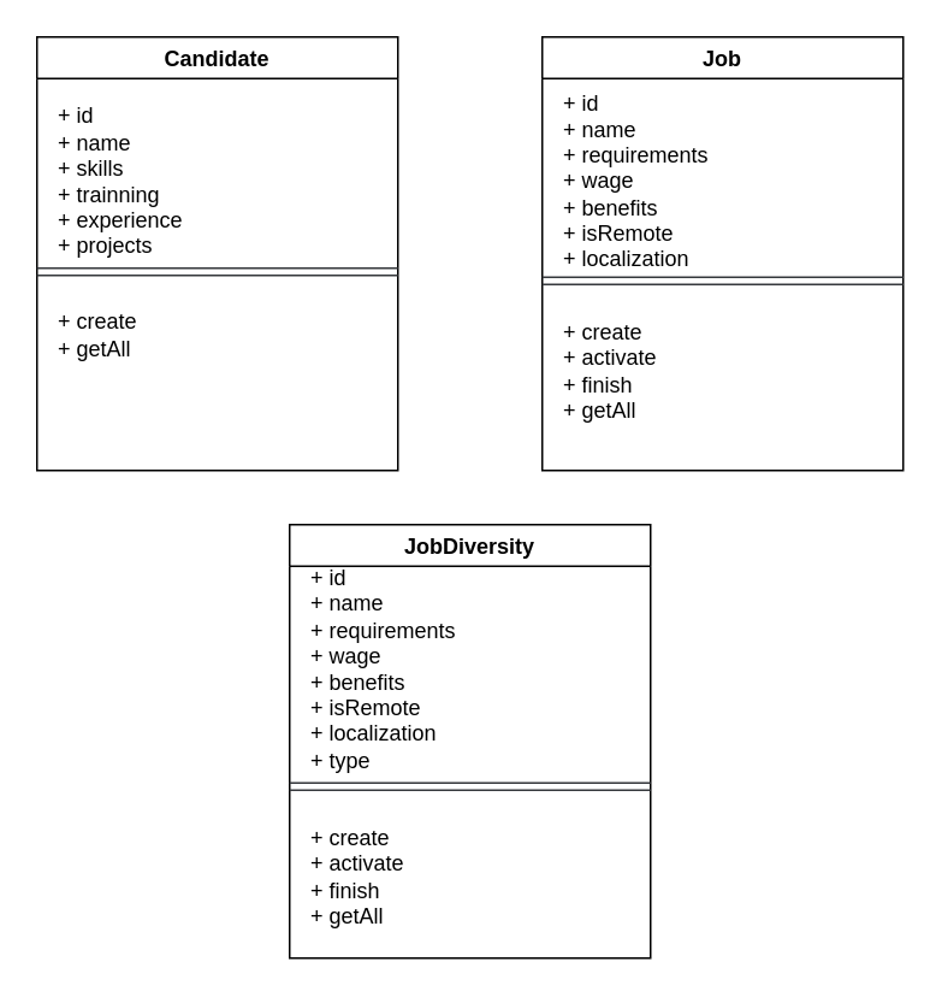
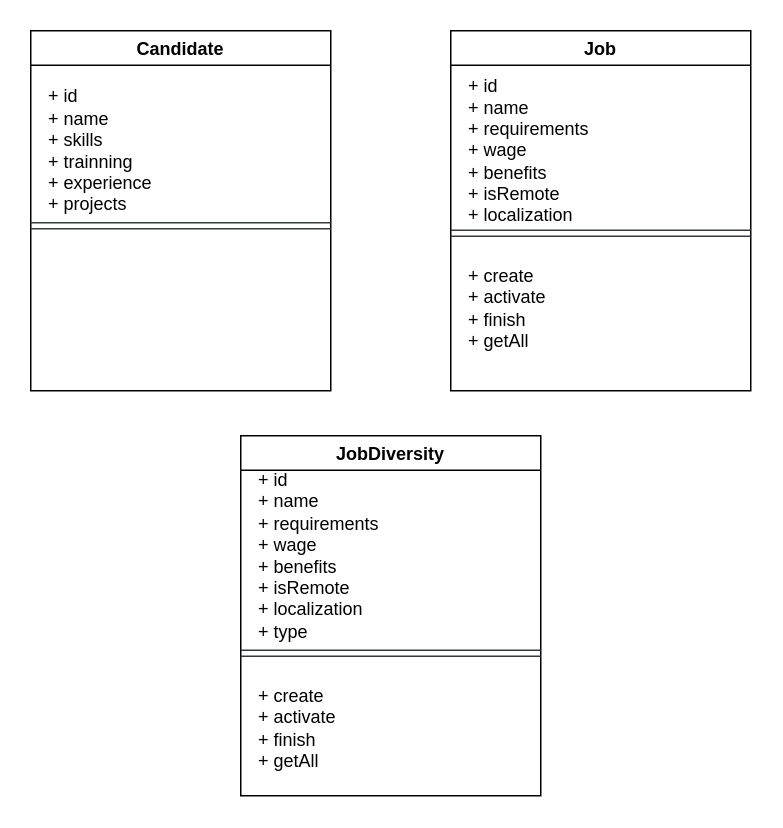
- <mxCell id="5" value="+ create&lt;br&gt;+ getAll" style="text;html=1;align=left;verticalAlign=middle;resizable=0;points=[];autosize=1;fillColor=none;" parent="2" vertex="1"><mxGeometry x="10" y="145" width="70" height="40" as="geometry" /></mxCell>
